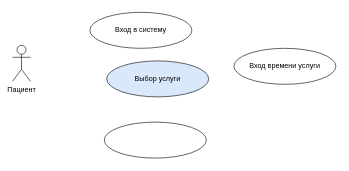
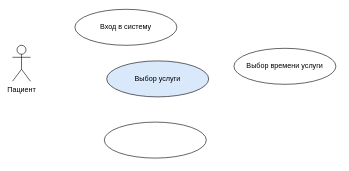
- <mxCell id="3" value="Вход в систему" style="ellipse;whiteSpace=wrap;html=1;" vertex="1" parent="1"><mxGeometry x="149" y="20" width="170" height="60" as="geometry" /></mxCell>
+ <mxCell id="3" value="Вход в систему" style="ellipse;whiteSpace=wrap;html=1;" vertex="1" parent="1"><mxGeometry x="124" y="15" width="170" height="60" as="geometry" /></mxCell>
- <mxCell id="5" value="Вход времени услуги" style="ellipse;whiteSpace=wrap;html=1;" vertex="1" parent="1"><mxGeometry x="389" y="80" width="170" height="60" as="geometry" /></mxCell>
+ <mxCell id="5" value="Выбор времени услуги" style="ellipse;whiteSpace=wrap;html=1;" vertex="1" parent="1"><mxGeometry x="389" y="80" width="170" height="60" as="geometry" /></mxCell>
